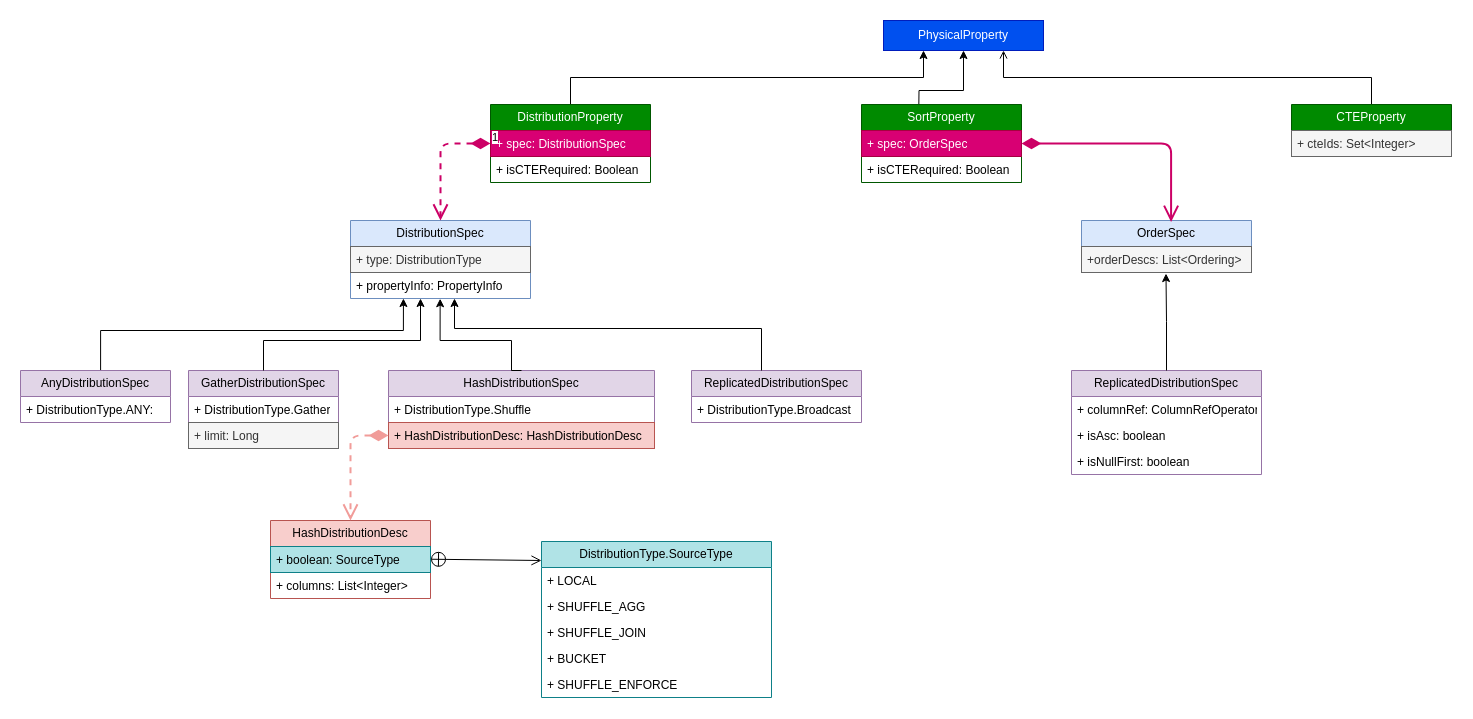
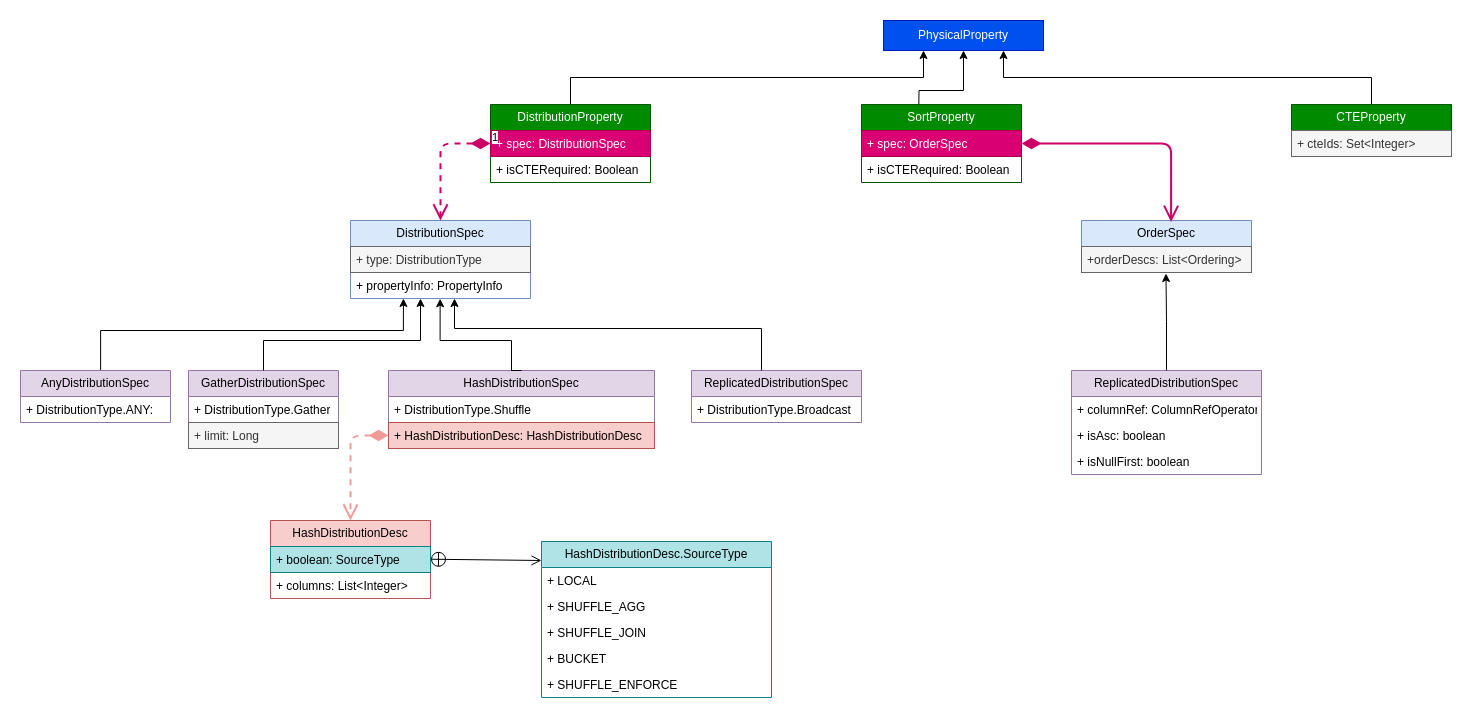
- <mxCell id="37" style="edgeStyle=orthogonalEdgeStyle;rounded=0;orthogonalLoop=1;jettySize=auto;html=1;exitX=0.5;exitY=0;exitDx=0;exitDy=0;entryX=0.75;entryY=1;entryDx=0;entryDy=0;endArrow=open;" edge="1" parent="1" source="38" target="32"><mxGeometry relative="1" as="geometry" /></mxCell>
+ <mxCell id="37" style="edgeStyle=orthogonalEdgeStyle;rounded=0;orthogonalLoop=1;jettySize=auto;html=1;exitX=0.5;exitY=0;exitDx=0;exitDy=0;entryX=0.75;entryY=1;entryDx=0;entryDy=0;" edge="1" parent="1" source="38" target="32"><mxGeometry relative="1" as="geometry" /></mxCell>
- <mxCell id="22" value="DistributionType.SourceType" style="swimlane;fontStyle=0;childLayout=stackLayout;horizontal=1;startSize=26;fillColor=#b0e3e6;horizontalStack=0;resizeParent=1;resizeParentMax=0;resizeLast=0;collapsible=1;marginBottom=0;whiteSpace=wrap;html=1;strokeColor=#0e8088;" parent="1" vertex="1"><mxGeometry x="541" y="541" width="230" height="156" as="geometry" /></mxCell>
+ <mxCell id="22" value="HashDistributionDesc.SourceType" style="swimlane;fontStyle=0;childLayout=stackLayout;horizontal=1;startSize=26;fillColor=#b0e3e6;horizontalStack=0;resizeParent=1;resizeParentMax=0;resizeLast=0;collapsible=1;marginBottom=0;whiteSpace=wrap;html=1;strokeColor=#0e8088;" parent="1" vertex="1"><mxGeometry x="541" y="541" width="230" height="156" as="geometry" /></mxCell>
